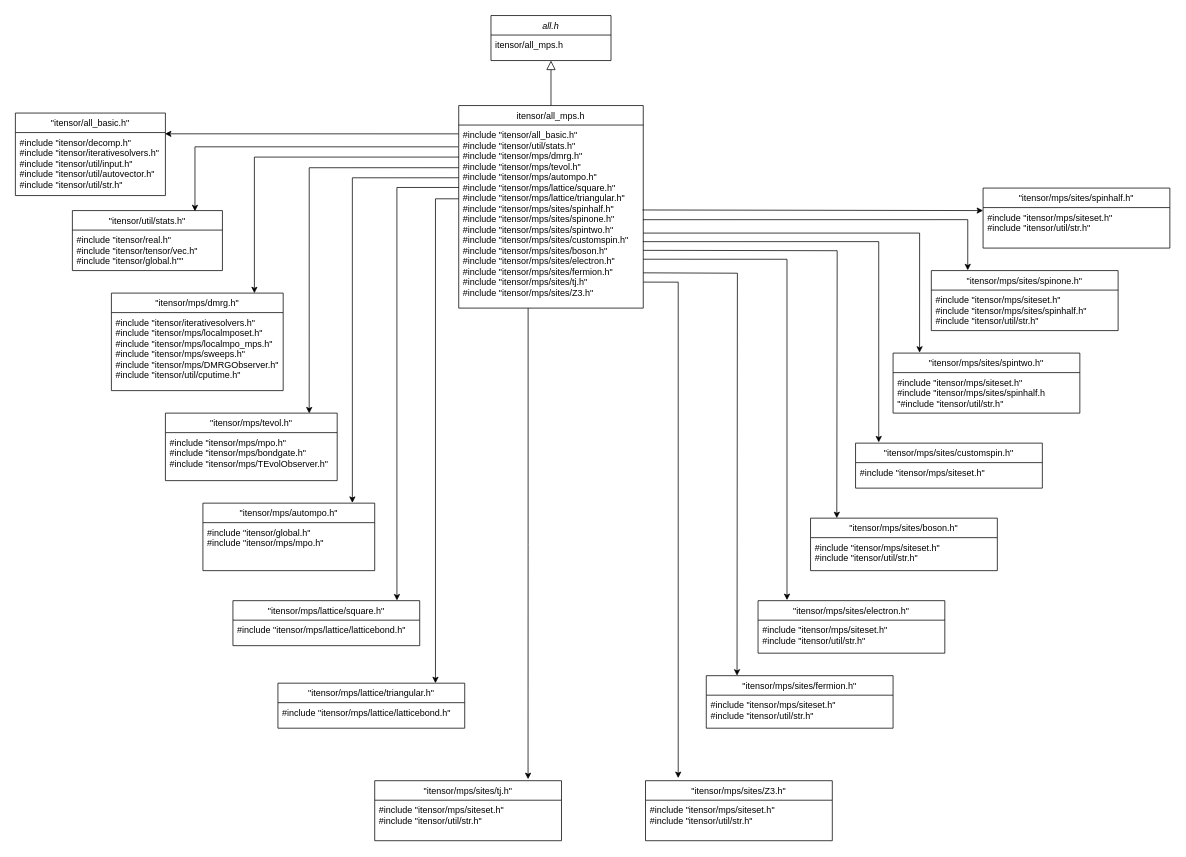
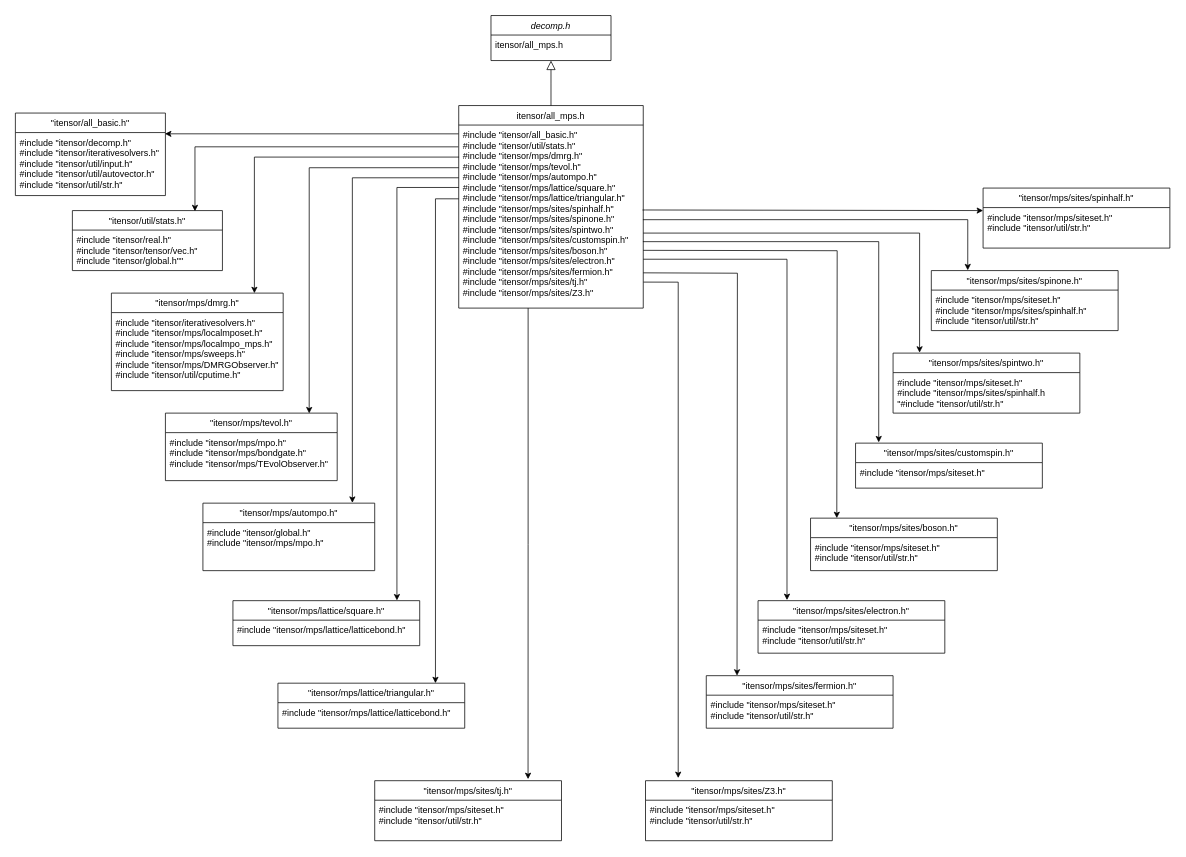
- <mxCell id="2" value="all.h" style="swimlane;fontStyle=2;align=center;verticalAlign=top;childLayout=stackLayout;horizontal=1;startSize=26;horizontalStack=0;resizeParent=1;resizeLast=0;collapsible=1;marginBottom=0;rounded=0;shadow=0;strokeWidth=1;" parent="1" vertex="1"><mxGeometry x="654" y="20" width="160" height="60" as="geometry"><mxRectangle x="230" y="140" width="160" height="26" as="alternateBounds" /></mxGeometry></mxCell>
+ <mxCell id="2" value="decomp.h" style="swimlane;fontStyle=2;align=center;verticalAlign=top;childLayout=stackLayout;horizontal=1;startSize=26;horizontalStack=0;resizeParent=1;resizeLast=0;collapsible=1;marginBottom=0;rounded=0;shadow=0;strokeWidth=1;" parent="1" vertex="1"><mxGeometry x="654" y="20" width="160" height="60" as="geometry"><mxRectangle x="230" y="140" width="160" height="26" as="alternateBounds" /></mxGeometry></mxCell>
